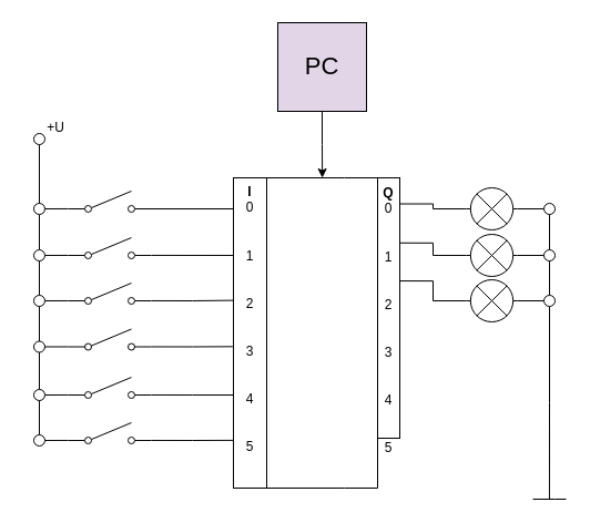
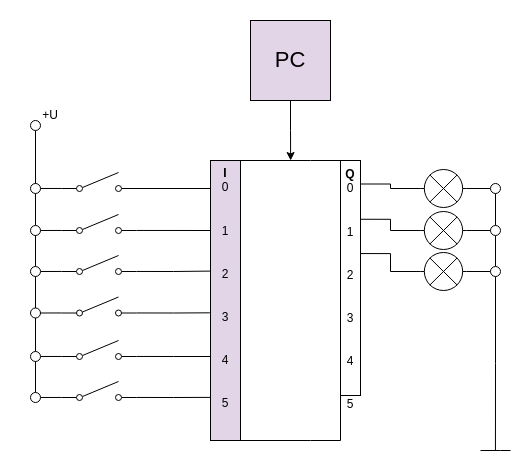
- <mxCell id="4" value="&lt;b&gt;I&lt;/b&gt;&lt;br&gt;0&lt;br&gt;&lt;br&gt;&lt;br&gt;1&lt;br&gt;&lt;br&gt;&lt;br&gt;2&lt;br&gt;&lt;br&gt;&lt;br&gt;3&lt;br&gt;&lt;br&gt;&lt;br&gt;4&lt;br&gt;&lt;br&gt;&lt;br&gt;5" style="rounded=0;whiteSpace=wrap;html=1;align=center;verticalAlign=top;spacing=1;" vertex="1" parent="1"><mxGeometry x="210" y="160" width="30" height="280" as="geometry" /></mxCell>
+ <mxCell id="4" value="&lt;b&gt;I&lt;/b&gt;&lt;br&gt;0&lt;br&gt;&lt;br&gt;&lt;br&gt;1&lt;br&gt;&lt;br&gt;&lt;br&gt;2&lt;br&gt;&lt;br&gt;&lt;br&gt;3&lt;br&gt;&lt;br&gt;&lt;br&gt;4&lt;br&gt;&lt;br&gt;&lt;br&gt;5" style="rounded=0;whiteSpace=wrap;html=1;align=center;verticalAlign=top;spacing=1;fillColor=#e1d5e7;" vertex="1" parent="1"><mxGeometry x="210" y="160" width="30" height="280" as="geometry" /></mxCell>
